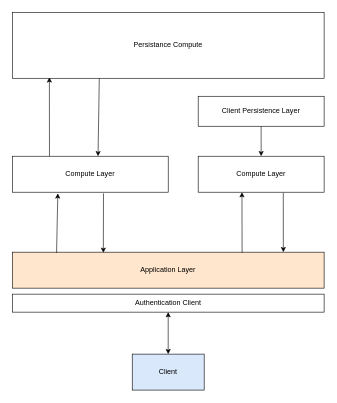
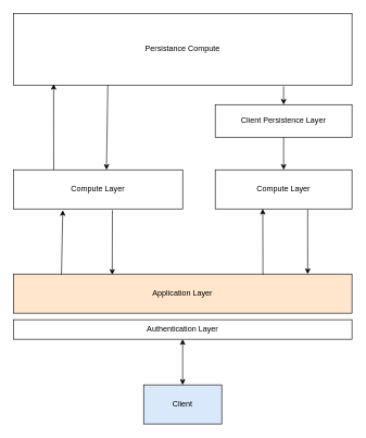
+ <mxCell id="15" value="" style="endArrow=classic;html=1;rounded=0;entryX=0.5;entryY=0;entryDx=0;entryDy=0;exitX=0.798;exitY=1.018;exitDx=0;exitDy=0;exitPerimeter=0;" edge="1" parent="1" source="4" target="7"><mxGeometry width="50" height="50" relative="1" as="geometry"><mxPoint x="435" y="140" as="sourcePoint" /><mxPoint x="435" y="130" as="targetPoint" /></mxGeometry></mxCell>
- <mxCell id="13" value="Authentication Client" style="rounded=0;whiteSpace=wrap;html=1;" vertex="1" parent="1"><mxGeometry x="20" y="490" width="520" height="30" as="geometry" /></mxCell>
+ <mxCell id="13" value="Authentication Layer" style="rounded=0;whiteSpace=wrap;html=1;" vertex="1" parent="1"><mxGeometry x="20" y="490" width="520" height="30" as="geometry" /></mxCell>
